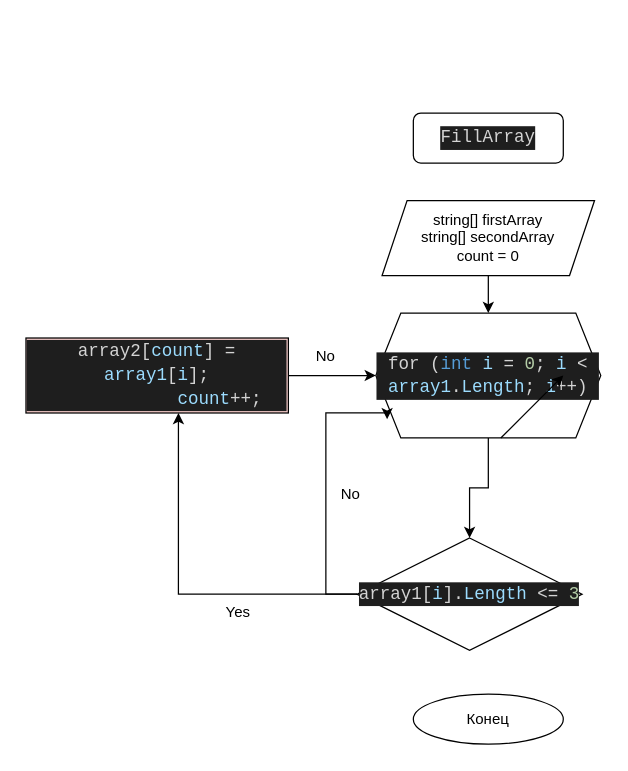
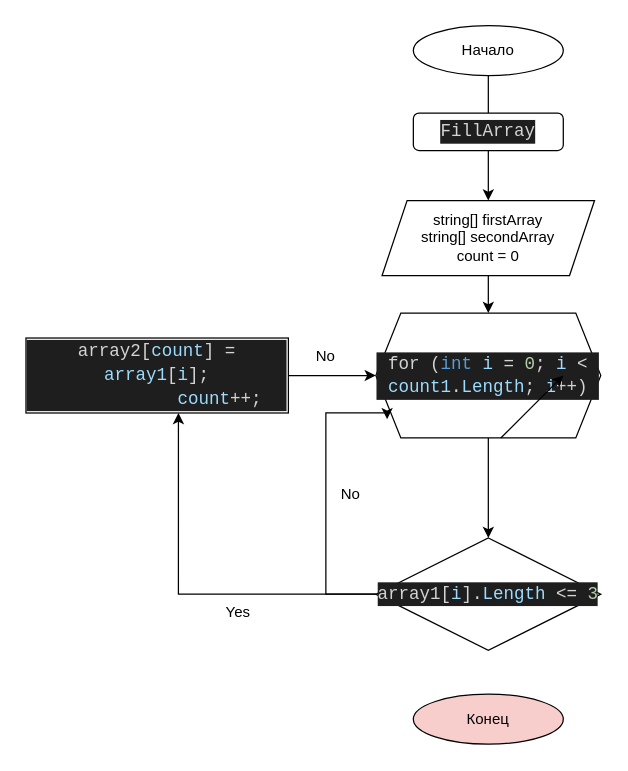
+ <mxCell id="3" value="Начало" style="ellipse;whiteSpace=wrap;html=1;" vertex="1" parent="1"><mxGeometry x="330" y="20" width="120" height="40" as="geometry" /></mxCell>
+ <mxCell id="2" value="" style="edgeStyle=orthogonalEdgeStyle;rounded=0;orthogonalLoop=1;jettySize=auto;html=1;" edge="1" parent="1" source="3" target="6"><mxGeometry relative="1" as="geometry" /></mxCell>
- <mxCell id="4" value="&lt;div style=&quot;color: rgb(212, 212, 212); background-color: rgb(30, 30, 30); font-family: Consolas, &amp;quot;Courier New&amp;quot;, monospace; font-size: 14px; line-height: 19px;&quot;&gt;&lt;div style=&quot;line-height: 19px;&quot;&gt;FillArray&lt;/div&gt;&lt;/div&gt;" style="rounded=1;whiteSpace=wrap;html=1;" vertex="1" parent="1"><mxGeometry x="330" y="90" width="120" height="40" as="geometry" /></mxCell>
+ <mxCell id="4" value="&lt;div style=&quot;color: rgb(212, 212, 212); background-color: rgb(30, 30, 30); font-family: Consolas, &amp;quot;Courier New&amp;quot;, monospace; font-size: 14px; line-height: 19px;&quot;&gt;&lt;div style=&quot;line-height: 19px;&quot;&gt;FillArray&lt;/div&gt;&lt;/div&gt;" style="rounded=1;whiteSpace=wrap;html=1;" vertex="1" parent="1"><mxGeometry x="330" y="90" width="120" height="30" as="geometry" /></mxCell>
- <mxCell id="12" value="&lt;div style=&quot;color: rgb(212, 212, 212); background-color: rgb(30, 30, 30); font-family: Consolas, &amp;quot;Courier New&amp;quot;, monospace; font-size: 14px; line-height: 19px;&quot;&gt;&lt;div&gt;array2[&lt;span style=&quot;color: #9cdcfe;&quot;&gt;count&lt;/span&gt;] = &lt;span style=&quot;color: #9cdcfe;&quot;&gt;array1&lt;/span&gt;[&lt;span style=&quot;color: #9cdcfe;&quot;&gt;i&lt;/span&gt;];&lt;/div&gt;&lt;div&gt;&amp;nbsp; &amp;nbsp; &amp;nbsp; &amp;nbsp; &amp;nbsp; &amp;nbsp; &lt;span style=&quot;color: #9cdcfe;&quot;&gt;count&lt;/span&gt;++;&lt;/div&gt;&lt;/div&gt;" style="rounded=0;whiteSpace=wrap;html=1;fillColor=#f8cecc;" vertex="1" parent="1"><mxGeometry x="20" y="270" width="210" height="60" as="geometry" /></mxCell>
+ <mxCell id="12" value="&lt;div style=&quot;color: rgb(212, 212, 212); background-color: rgb(30, 30, 30); font-family: Consolas, &amp;quot;Courier New&amp;quot;, monospace; font-size: 14px; line-height: 19px;&quot;&gt;&lt;div&gt;array2[&lt;span style=&quot;color: #9cdcfe;&quot;&gt;count&lt;/span&gt;] = &lt;span style=&quot;color: #9cdcfe;&quot;&gt;array1&lt;/span&gt;[&lt;span style=&quot;color: #9cdcfe;&quot;&gt;i&lt;/span&gt;];&lt;/div&gt;&lt;div&gt;&amp;nbsp; &amp;nbsp; &amp;nbsp; &amp;nbsp; &amp;nbsp; &amp;nbsp; &lt;span style=&quot;color: #9cdcfe;&quot;&gt;count&lt;/span&gt;++;&lt;/div&gt;&lt;/div&gt;" style="rounded=0;whiteSpace=wrap;html=1;" vertex="1" parent="1"><mxGeometry x="20" y="270" width="210" height="60" as="geometry" /></mxCell>
- <mxCell id="8" value="&lt;div style=&quot;color: rgb(212, 212, 212); background-color: rgb(30, 30, 30); font-family: Consolas, &amp;quot;Courier New&amp;quot;, monospace; font-size: 14px; line-height: 19px;&quot;&gt;for (&lt;span style=&quot;color: #569cd6;&quot;&gt;int&lt;/span&gt; &lt;span style=&quot;color: #9cdcfe;&quot;&gt;i&lt;/span&gt; = &lt;span style=&quot;color: #b5cea8;&quot;&gt;0&lt;/span&gt;; &lt;span style=&quot;color: #9cdcfe;&quot;&gt;i&lt;/span&gt; &amp;lt; &lt;span style=&quot;color: #9cdcfe;&quot;&gt;array1&lt;/span&gt;.&lt;span style=&quot;color: #9cdcfe;&quot;&gt;Length&lt;/span&gt;; &lt;span style=&quot;color: #9cdcfe;&quot;&gt;i&lt;/span&gt;++)&lt;/div&gt;" style="shape=hexagon;perimeter=hexagonPerimeter2;whiteSpace=wrap;html=1;fixedSize=1;" vertex="1" parent="1"><mxGeometry x="300" y="250" width="180" height="100" as="geometry" /></mxCell>
+ <mxCell id="8" value="&lt;div style=&quot;color: rgb(212, 212, 212); background-color: rgb(30, 30, 30); font-family: Consolas, &amp;quot;Courier New&amp;quot;, monospace; font-size: 14px; line-height: 19px;&quot;&gt;for (&lt;span style=&quot;color: #569cd6;&quot;&gt;int&lt;/span&gt; &lt;span style=&quot;color: #9cdcfe;&quot;&gt;i&lt;/span&gt; = &lt;span style=&quot;color: #b5cea8;&quot;&gt;0&lt;/span&gt;; &lt;span style=&quot;color: #9cdcfe;&quot;&gt;i&lt;/span&gt; &amp;lt; &lt;span style=&quot;color: #9cdcfe;&quot;&gt;count1&lt;/span&gt;.&lt;span style=&quot;color: #9cdcfe;&quot;&gt;Length&lt;/span&gt;; &lt;span style=&quot;color: #9cdcfe;&quot;&gt;i&lt;/span&gt;++)&lt;/div&gt;" style="shape=hexagon;perimeter=hexagonPerimeter2;whiteSpace=wrap;html=1;fixedSize=1;" vertex="1" parent="1"><mxGeometry x="300" y="250" width="180" height="100" as="geometry" /></mxCell>
- <mxCell id="10" value="&lt;div style=&quot;color: rgb(212, 212, 212); background-color: rgb(30, 30, 30); font-family: Consolas, &amp;quot;Courier New&amp;quot;, monospace; font-size: 14px; line-height: 19px;&quot;&gt;array1[&lt;span style=&quot;color: #9cdcfe;&quot;&gt;i&lt;/span&gt;].&lt;span style=&quot;color: #9cdcfe;&quot;&gt;Length&lt;/span&gt; &amp;lt;= &lt;span style=&quot;color: #b5cea8;&quot;&gt;3&lt;/span&gt;&lt;/div&gt;" style="rhombus;whiteSpace=wrap;html=1;" vertex="1" parent="1"><mxGeometry x="285" y="430" width="180" height="90" as="geometry" /></mxCell>
+ <mxCell id="10" value="&lt;div style=&quot;color: rgb(212, 212, 212); background-color: rgb(30, 30, 30); font-family: Consolas, &amp;quot;Courier New&amp;quot;, monospace; font-size: 14px; line-height: 19px;&quot;&gt;array1[&lt;span style=&quot;color: #9cdcfe;&quot;&gt;i&lt;/span&gt;].&lt;span style=&quot;color: #9cdcfe;&quot;&gt;Length&lt;/span&gt; &amp;lt;= &lt;span style=&quot;color: #b5cea8;&quot;&gt;3&lt;/span&gt;&lt;/div&gt;" style="rhombus;whiteSpace=wrap;html=1;" vertex="1" parent="1"><mxGeometry x="300" y="430" width="180" height="90" as="geometry" /></mxCell>
- <mxCell id="18" value="Конец" style="ellipse;whiteSpace=wrap;html=1;" vertex="1" parent="1"><mxGeometry x="330" y="555" width="120" height="40" as="geometry" /></mxCell>
+ <mxCell id="18" value="Конец" style="ellipse;whiteSpace=wrap;html=1;fillColor=#f8cecc;" vertex="1" parent="1"><mxGeometry x="330" y="555" width="120" height="40" as="geometry" /></mxCell>
